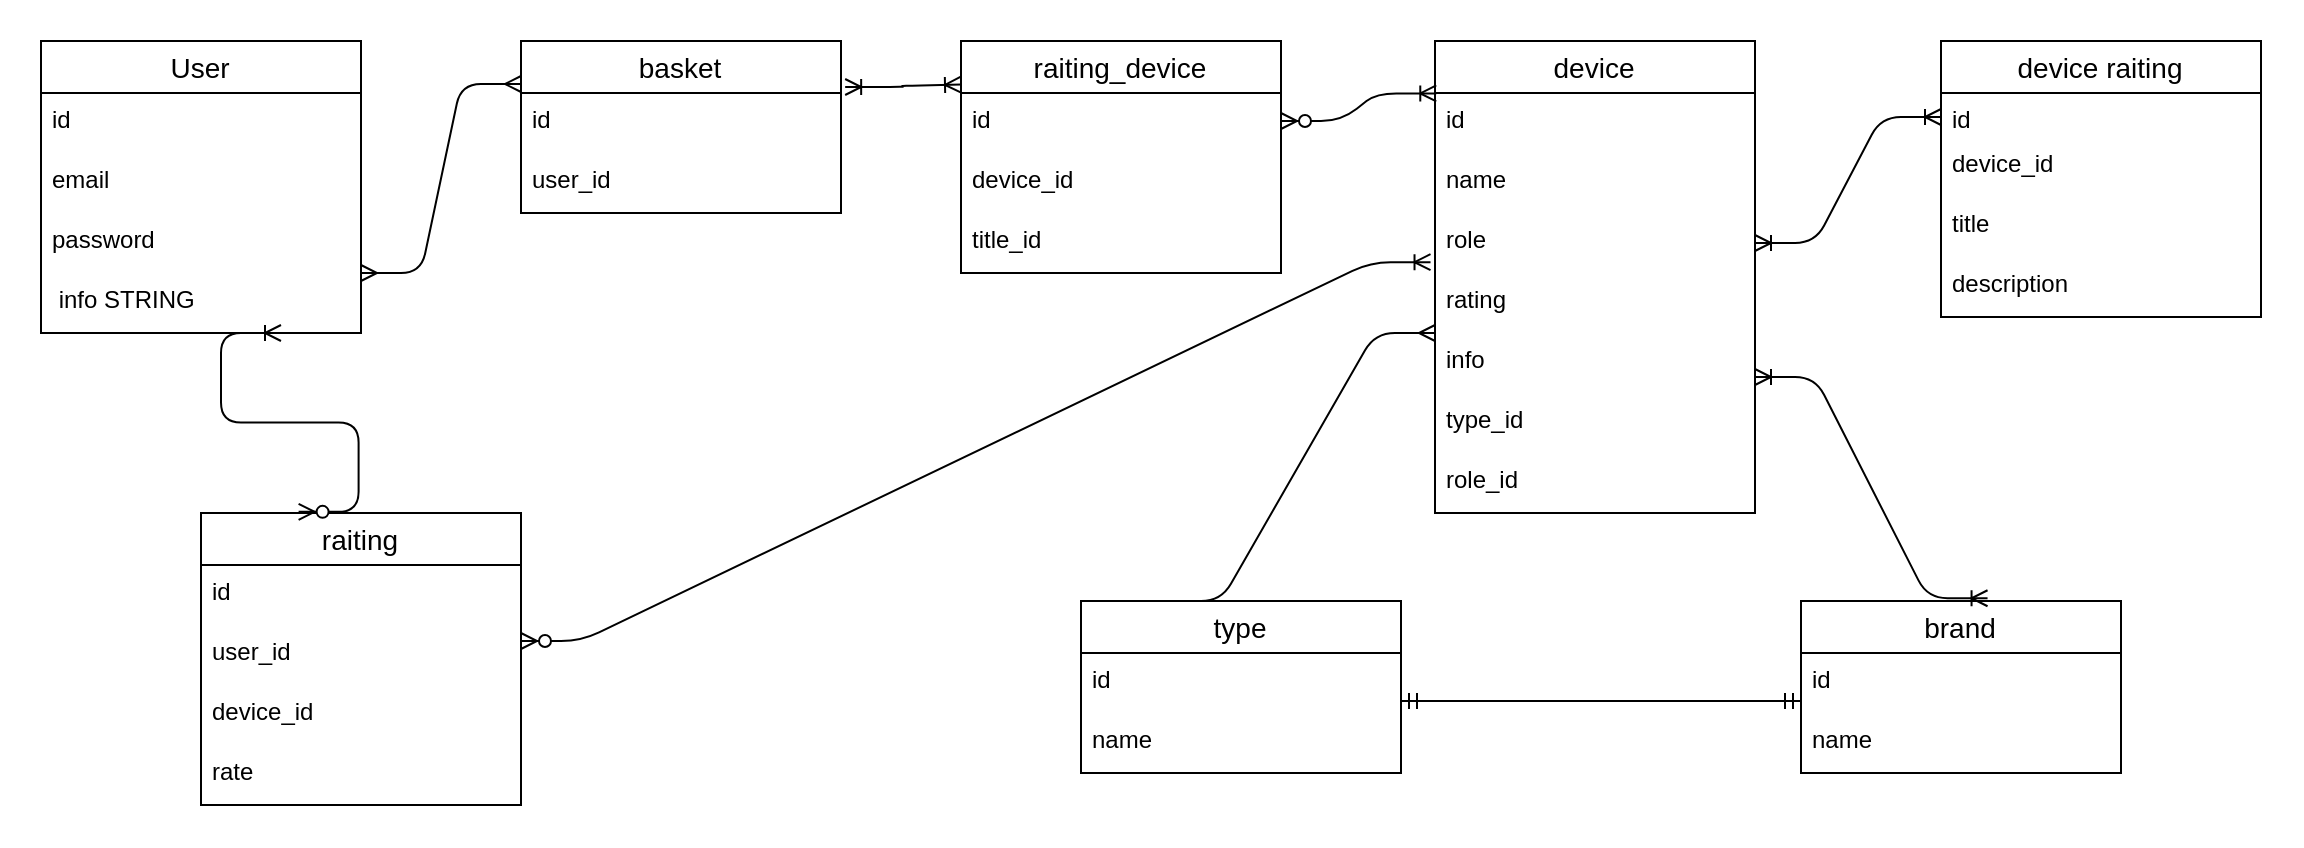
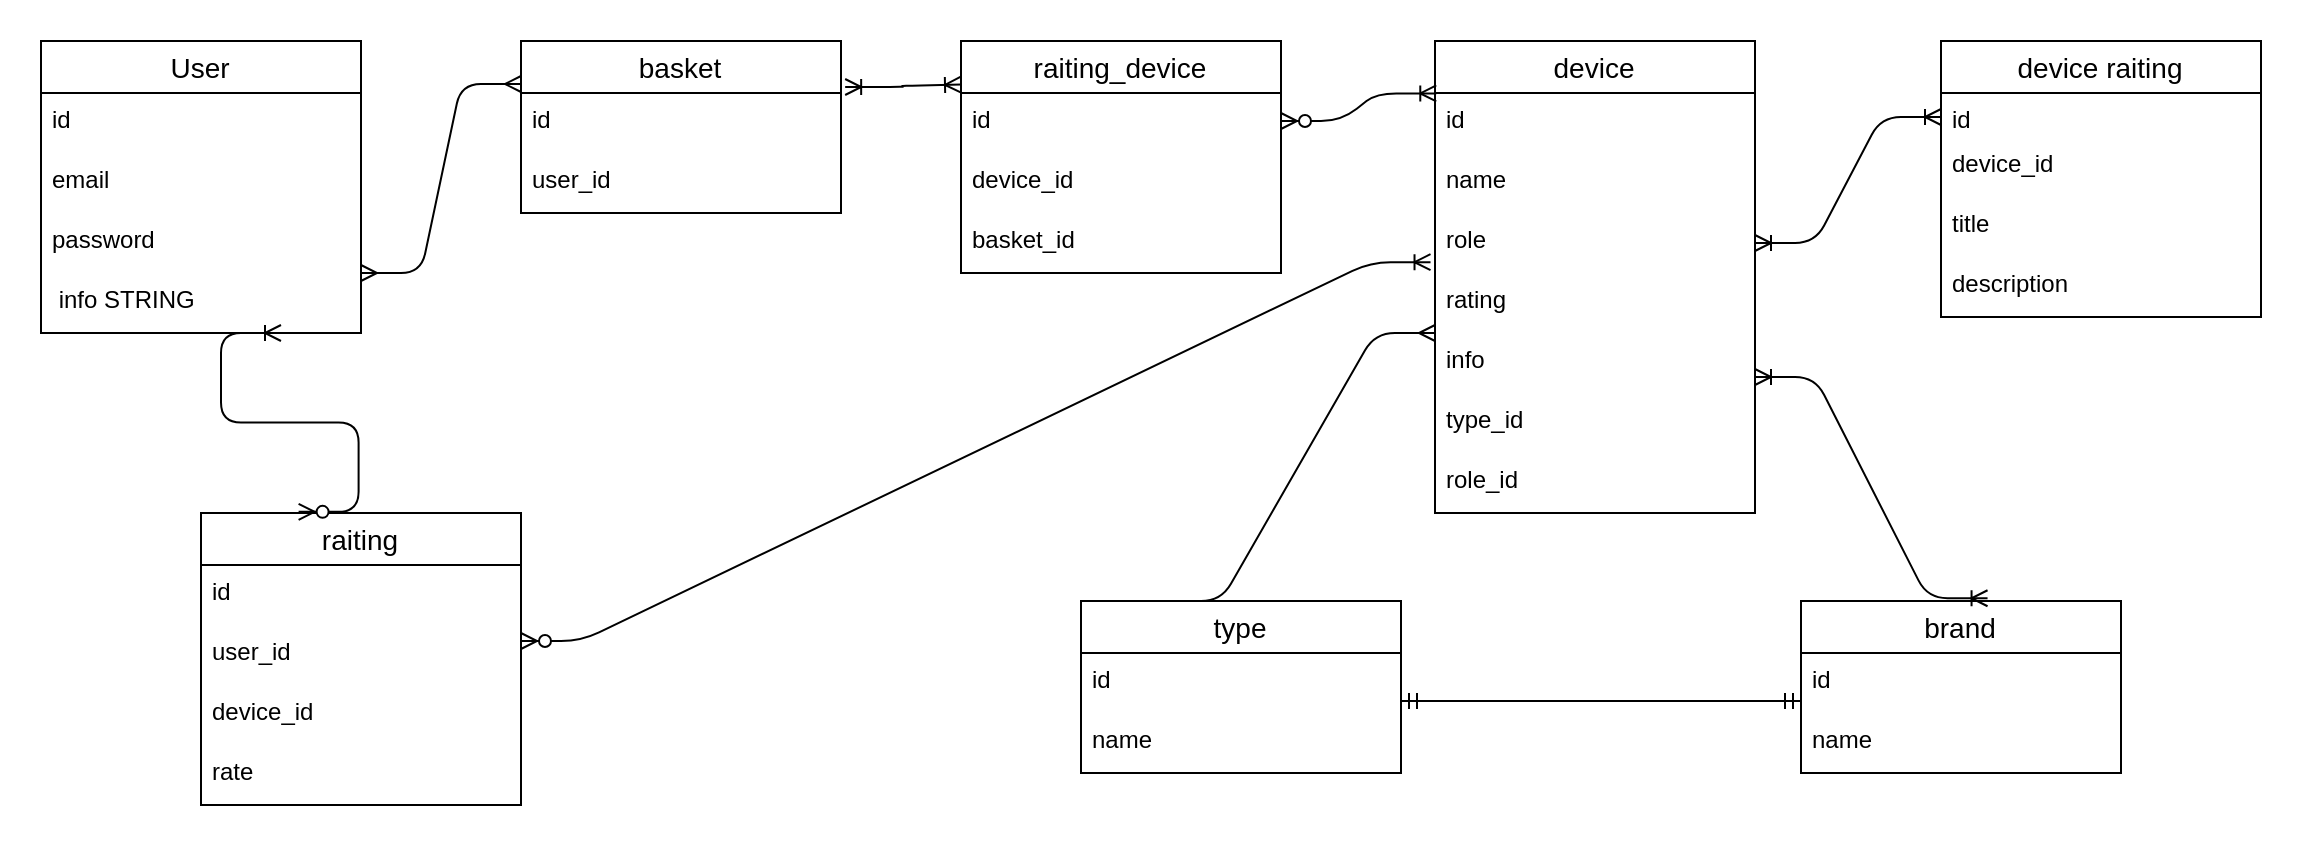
- <mxCell id="35" value="title_id" style="text;strokeColor=none;fillColor=none;spacingLeft=4;spacingRight=4;overflow=hidden;rotatable=0;points=[[0,0.5],[1,0.5]];portConstraint=eastwest;fontSize=12;" vertex="1" parent="32"><mxGeometry y="86" width="160" height="30" as="geometry" /></mxCell>
+ <mxCell id="35" value="basket_id" style="text;strokeColor=none;fillColor=none;spacingLeft=4;spacingRight=4;overflow=hidden;rotatable=0;points=[[0,0.5],[1,0.5]];portConstraint=eastwest;fontSize=12;" vertex="1" parent="32"><mxGeometry y="86" width="160" height="30" as="geometry" /></mxCell>
